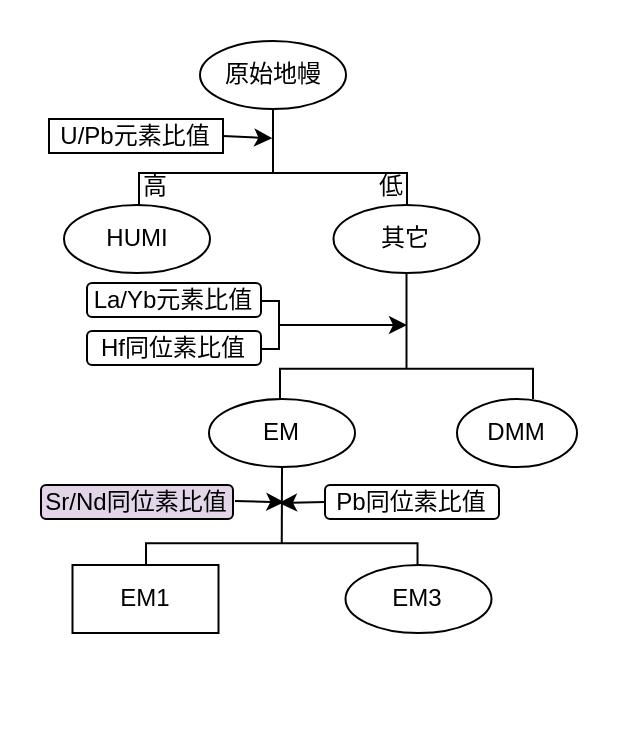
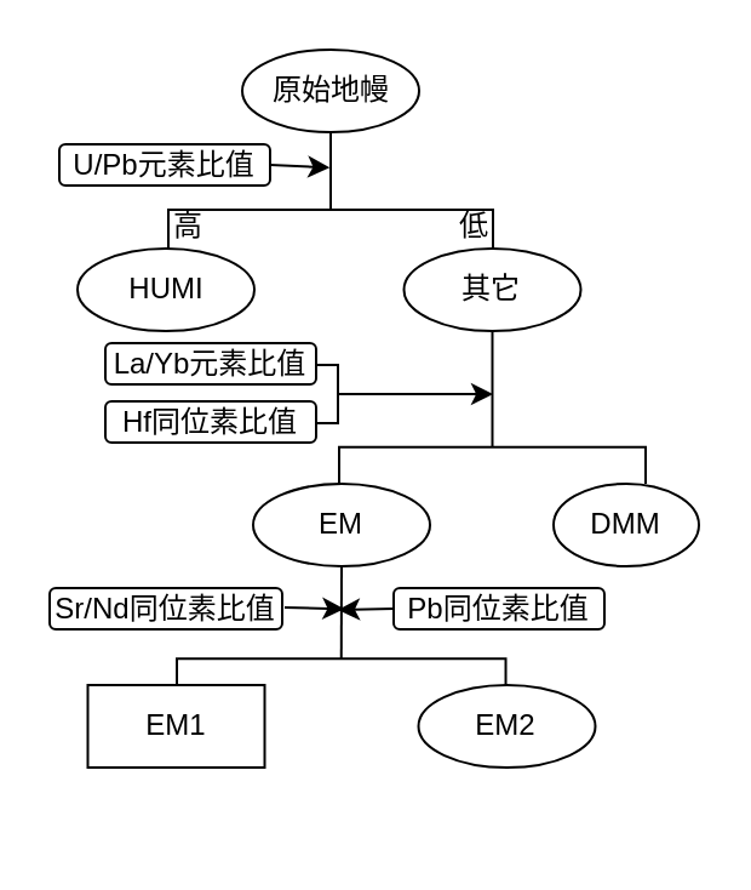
- <mxCell id="2" value="U/Pb元素比值" style="whiteSpace=wrap;html=1;rounded=0;" vertex="1" parent="1"><mxGeometry x="24" y="59" width="87" height="17" as="geometry" /></mxCell>
+ <mxCell id="2" value="U/Pb元素比值" style="rounded=1;whiteSpace=wrap;html=1;" vertex="1" parent="1"><mxGeometry x="24" y="59" width="87" height="17" as="geometry" /></mxCell>
- <mxCell id="21" value="Sr/Nd同位素比值" style="rounded=1;whiteSpace=wrap;html=1;fillColor=#e1d5e7;" vertex="1" parent="1"><mxGeometry x="20" y="242" width="96" height="17" as="geometry" /></mxCell>
+ <mxCell id="21" value="Sr/Nd同位素比值" style="rounded=1;whiteSpace=wrap;html=1;" vertex="1" parent="1"><mxGeometry x="20" y="242" width="96" height="17" as="geometry" /></mxCell>
- <mxCell id="26" value="EM3" style="ellipse;whiteSpace=wrap;html=1;" vertex="1" parent="1"><mxGeometry x="172.25" y="282" width="73" height="34" as="geometry" /></mxCell>
+ <mxCell id="26" value="EM2" style="ellipse;whiteSpace=wrap;html=1;" vertex="1" parent="1"><mxGeometry x="172.25" y="282" width="73" height="34" as="geometry" /></mxCell>
